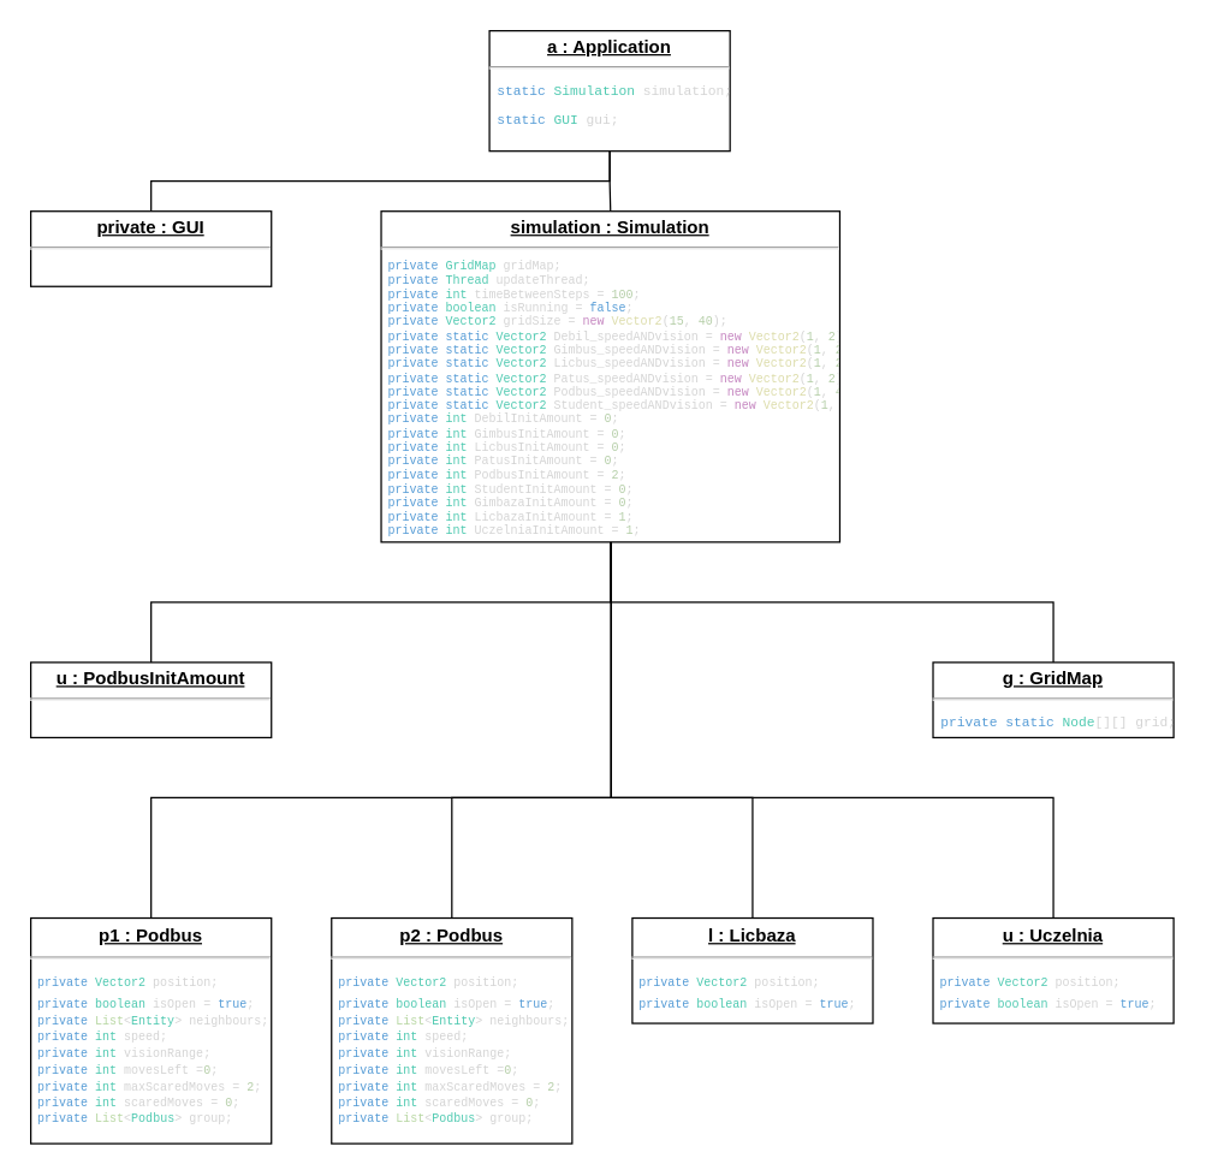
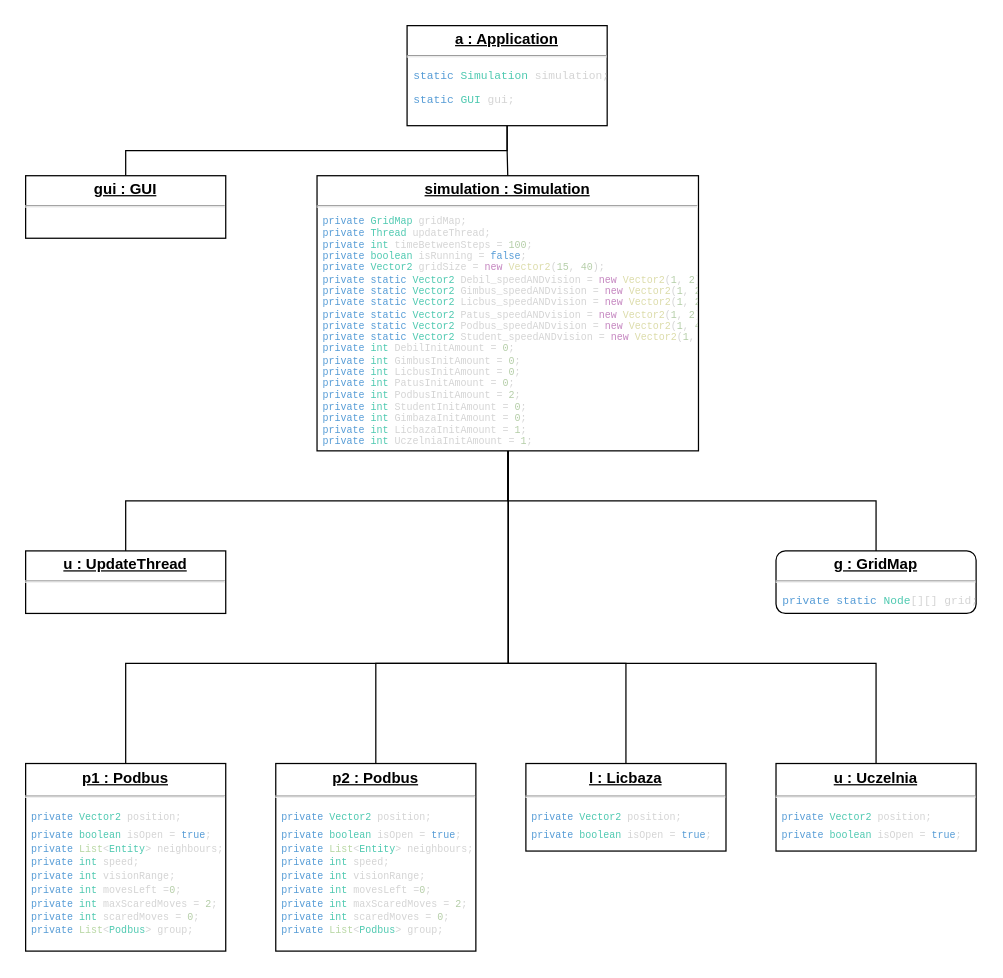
- <mxCell id="5" value="&lt;p style=&quot;margin: 0px ; margin-top: 4px ; text-align: center ; text-decoration: underline&quot;&gt;&lt;b&gt;private : GUI&lt;/b&gt;&lt;/p&gt;&lt;hr&gt;&lt;p style=&quot;margin: 0px ; margin-left: 8px&quot;&gt;&lt;br&gt;&lt;/p&gt;" style="verticalAlign=top;align=left;overflow=fill;fontSize=12;fontFamily=Helvetica;html=1;labelBackgroundColor=none;labelBorderColor=none;comic=0;sketch=0;fontColor=default;strokeColor=default;strokeWidth=1;gradientColor=none;" parent="1" vertex="1"><mxGeometry x="20" y="140" width="160" height="50" as="geometry" /></mxCell>
+ <mxCell id="5" value="&lt;p style=&quot;margin: 0px ; margin-top: 4px ; text-align: center ; text-decoration: underline&quot;&gt;&lt;b&gt;gui : GUI&lt;/b&gt;&lt;/p&gt;&lt;hr&gt;&lt;p style=&quot;margin: 0px ; margin-left: 8px&quot;&gt;&lt;br&gt;&lt;/p&gt;" style="verticalAlign=top;align=left;overflow=fill;fontSize=12;fontFamily=Helvetica;html=1;labelBackgroundColor=none;labelBorderColor=none;comic=0;sketch=0;fontColor=default;strokeColor=default;strokeWidth=1;gradientColor=none;" parent="1" vertex="1"><mxGeometry x="20" y="140" width="160" height="50" as="geometry" /></mxCell>
- <mxCell id="13" value="&lt;p style=&quot;margin: 0px ; margin-top: 4px ; text-align: center ; text-decoration: underline&quot;&gt;&lt;b&gt;u : PodbusInitAmount&lt;/b&gt;&lt;/p&gt;&lt;hr&gt;&lt;p style=&quot;margin: 0px ; margin-left: 8px&quot;&gt;&lt;br&gt;&lt;/p&gt;" style="verticalAlign=top;align=left;overflow=fill;fontSize=12;fontFamily=Helvetica;html=1;labelBackgroundColor=none;labelBorderColor=none;comic=0;sketch=0;fontColor=default;strokeColor=default;strokeWidth=1;gradientColor=none;" parent="1" vertex="1"><mxGeometry x="20" y="440" width="160" height="50" as="geometry" /></mxCell>
+ <mxCell id="13" value="&lt;p style=&quot;margin: 0px ; margin-top: 4px ; text-align: center ; text-decoration: underline&quot;&gt;&lt;b&gt;u : UpdateThread&lt;/b&gt;&lt;/p&gt;&lt;hr&gt;&lt;p style=&quot;margin: 0px ; margin-left: 8px&quot;&gt;&lt;br&gt;&lt;/p&gt;" style="verticalAlign=top;align=left;overflow=fill;fontSize=12;fontFamily=Helvetica;html=1;labelBackgroundColor=none;labelBorderColor=none;comic=0;sketch=0;fontColor=default;strokeColor=default;strokeWidth=1;gradientColor=none;" parent="1" vertex="1"><mxGeometry x="20" y="440" width="160" height="50" as="geometry" /></mxCell>
- <mxCell id="18" value="&lt;p style=&quot;margin: 0px ; margin-top: 4px ; text-align: center ; text-decoration: underline&quot;&gt;&lt;b&gt;g : GridMap&lt;/b&gt;&lt;/p&gt;&lt;hr&gt;&lt;div style=&quot;color: rgb(212 , 212 , 212) ; font-family: &amp;#34;consolas&amp;#34; , &amp;#34;courier new&amp;#34; , monospace ; line-height: 19px ; font-size: 9px&quot;&gt;&lt;span style=&quot;color: rgb(86 , 156 , 214)&quot;&gt;&amp;nbsp;private&lt;/span&gt; &lt;span style=&quot;color: rgb(86 , 156 , 214)&quot;&gt;static&lt;/span&gt; &lt;span style=&quot;color: rgb(78 , 201 , 176)&quot;&gt;Node&lt;/span&gt;[][] grid;&lt;/div&gt;" style="verticalAlign=top;align=left;overflow=fill;fontSize=12;fontFamily=Helvetica;html=1;labelBackgroundColor=none;labelBorderColor=none;comic=0;sketch=0;fontColor=default;strokeColor=default;strokeWidth=1;gradientColor=none;" parent="1" vertex="1"><mxGeometry x="620" y="440" width="160" height="50" as="geometry" /></mxCell>
+ <mxCell id="18" value="&lt;p style=&quot;margin: 0px ; margin-top: 4px ; text-align: center ; text-decoration: underline&quot;&gt;&lt;b&gt;g : GridMap&lt;/b&gt;&lt;/p&gt;&lt;hr&gt;&lt;div style=&quot;color: rgb(212 , 212 , 212) ; font-family: &amp;#34;consolas&amp;#34; , &amp;#34;courier new&amp;#34; , monospace ; line-height: 19px ; font-size: 9px&quot;&gt;&lt;span style=&quot;color: rgb(86 , 156 , 214)&quot;&gt;&amp;nbsp;private&lt;/span&gt; &lt;span style=&quot;color: rgb(86 , 156 , 214)&quot;&gt;static&lt;/span&gt; &lt;span style=&quot;color: rgb(78 , 201 , 176)&quot;&gt;Node&lt;/span&gt;[][] grid;&lt;/div&gt;" style="verticalAlign=top;align=left;overflow=fill;fontSize=12;fontFamily=Helvetica;html=1;labelBackgroundColor=none;labelBorderColor=none;comic=0;sketch=0;fontColor=default;strokeColor=default;strokeWidth=1;gradientColor=none;rounded=1;" parent="1" vertex="1"><mxGeometry x="620" y="440" width="160" height="50" as="geometry" /></mxCell>
